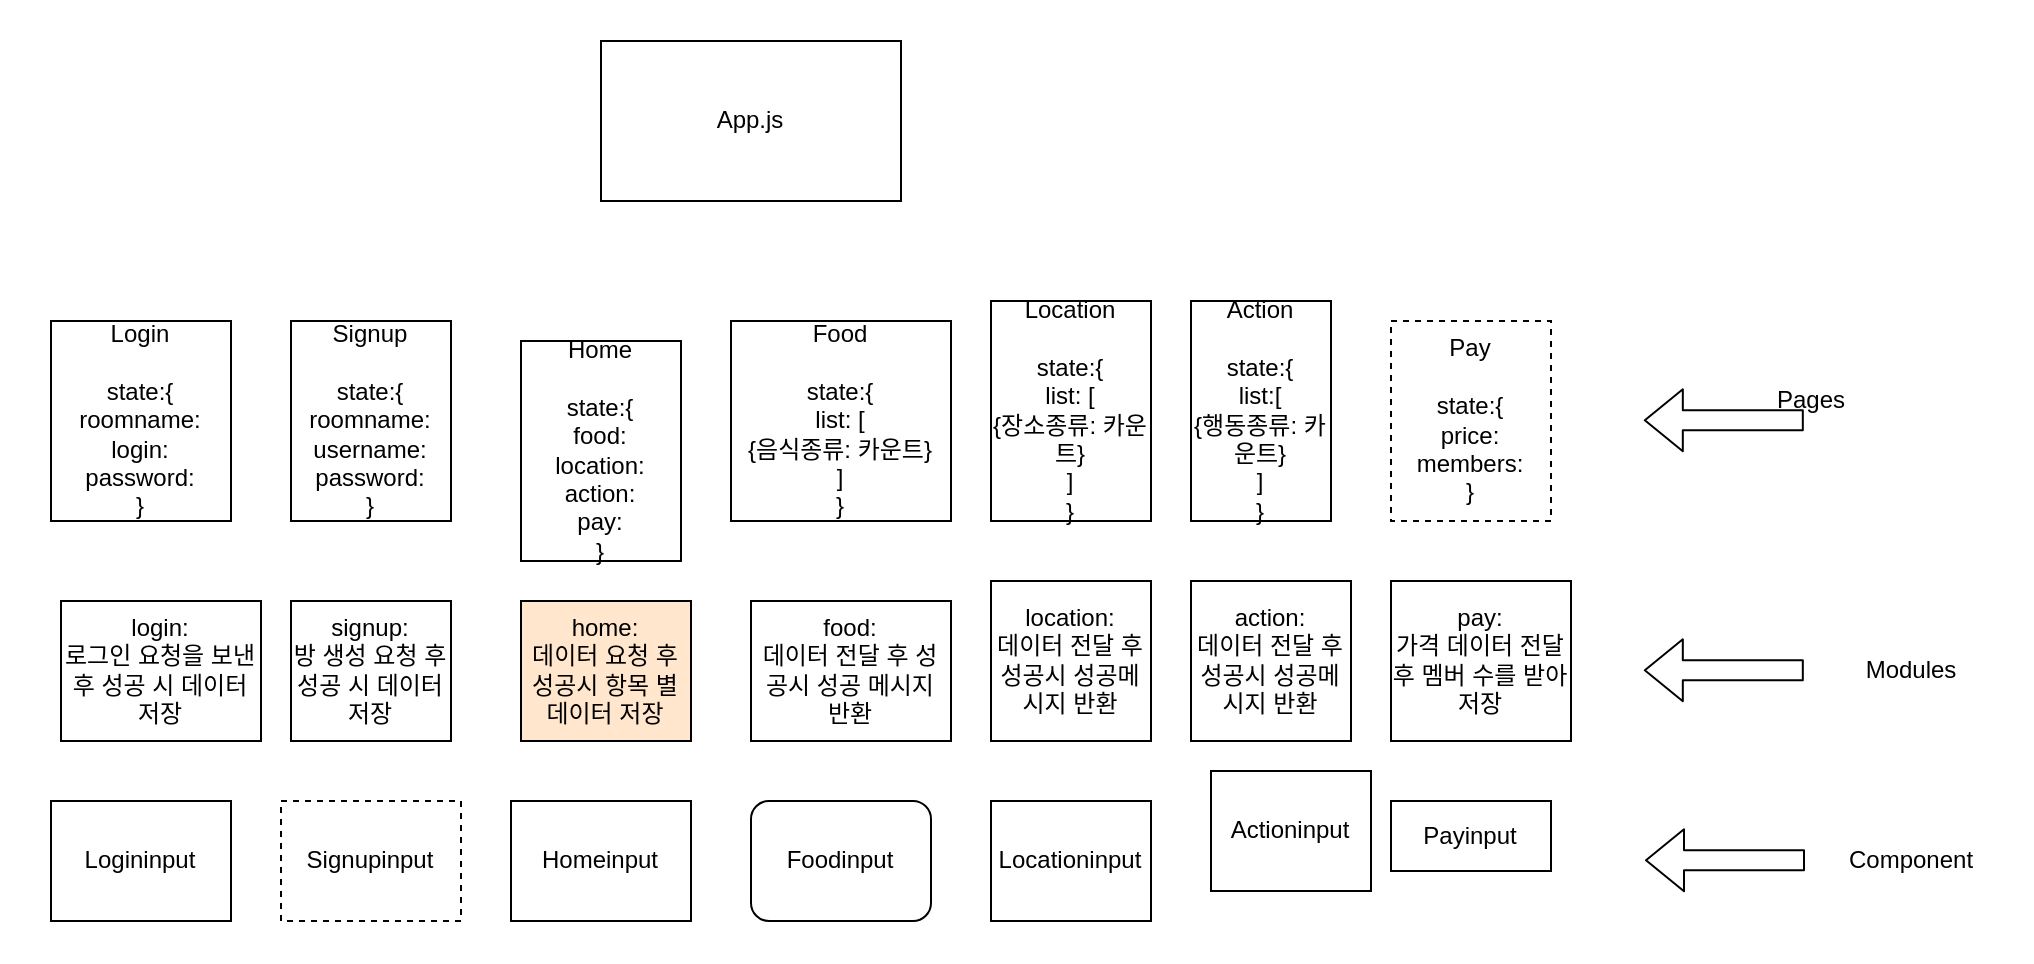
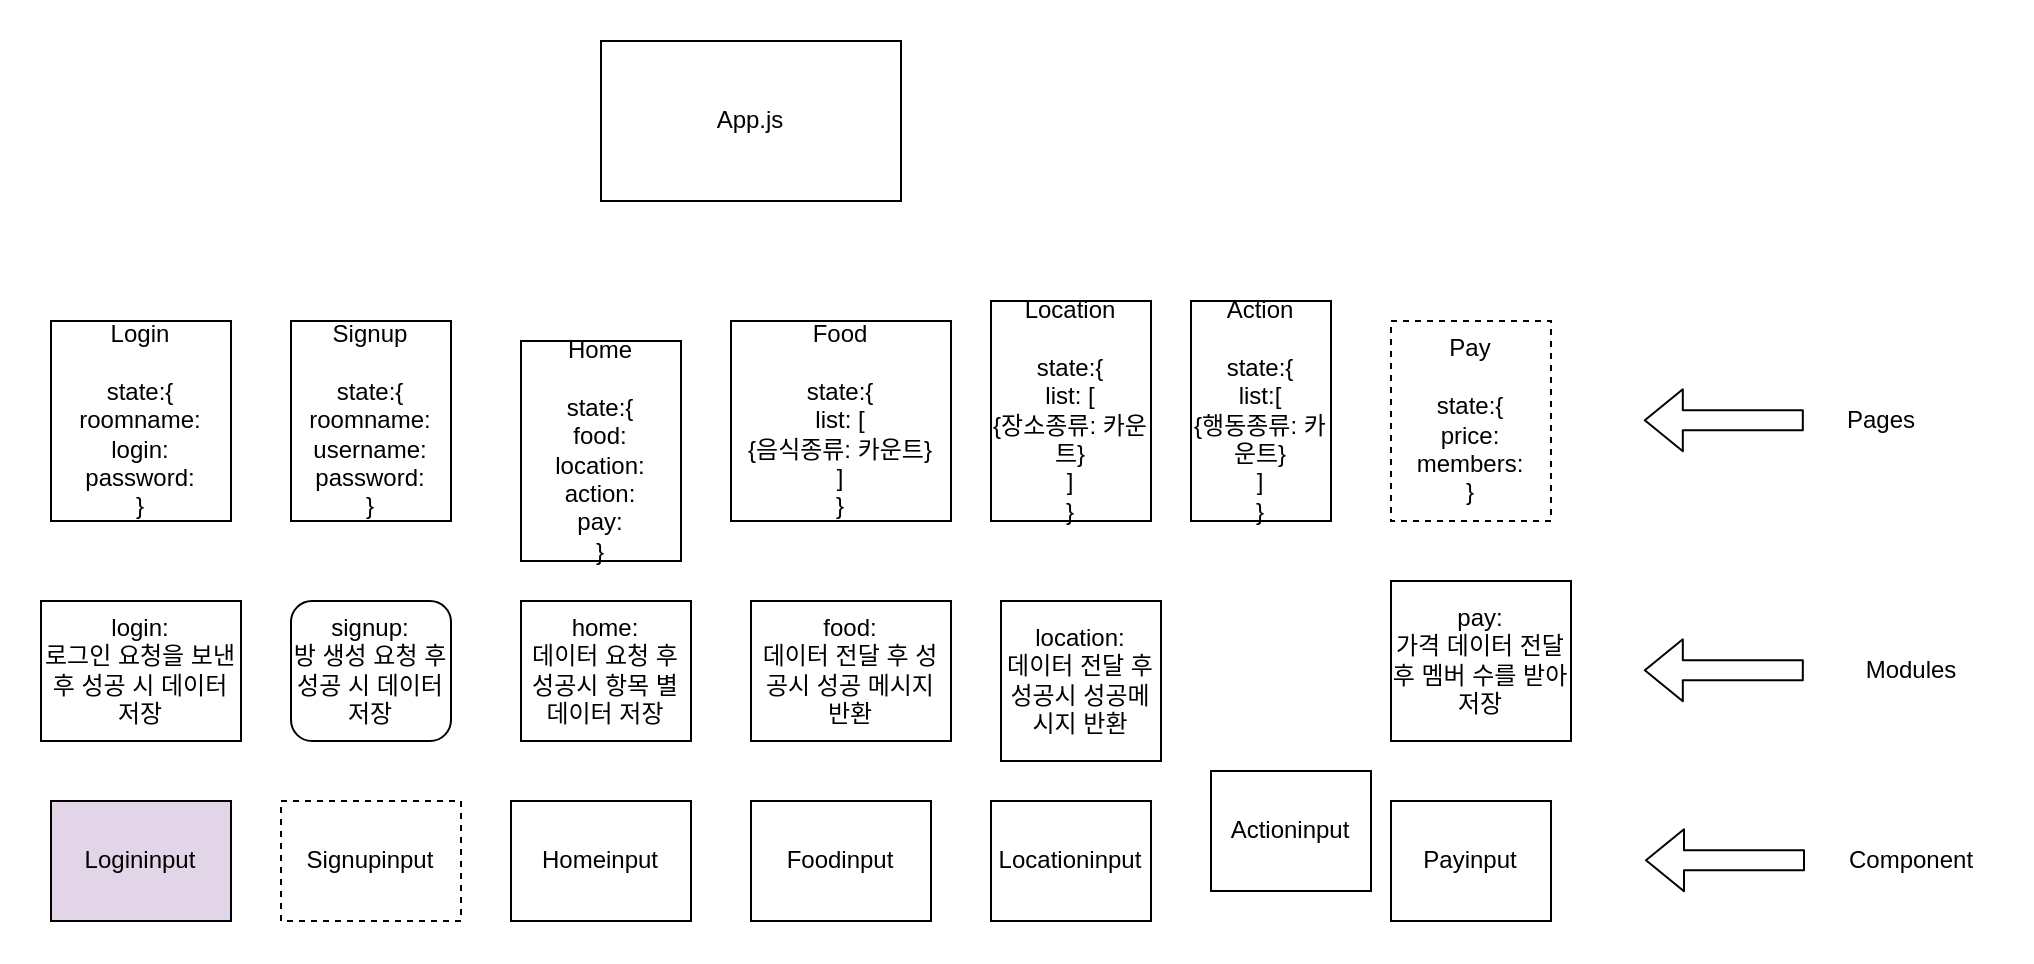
- <mxCell id="13" value="Pages&lt;br&gt;" style="text;html=1;align=center;verticalAlign=middle;resizable=0;points=[];autosize=1;" vertex="1" parent="1"><mxGeometry x="880" y="190" width="50" height="20" as="geometry" /></mxCell>
+ <mxCell id="13" value="Pages&lt;br&gt;" style="text;html=1;align=center;verticalAlign=middle;resizable=0;points=[];autosize=1;" vertex="1" parent="1"><mxGeometry x="915" y="200" width="50" height="20" as="geometry" /></mxCell>
- <mxCell id="20" value="location:&lt;br&gt;데이터 전달 후 성공시 성공메시지 반환" style="rounded=0;whiteSpace=wrap;html=1;" vertex="1" parent="1"><mxGeometry x="495" y="290" width="80" height="80" as="geometry" /></mxCell>
+ <mxCell id="20" value="location:&lt;br&gt;데이터 전달 후 성공시 성공메시지 반환" style="rounded=0;whiteSpace=wrap;html=1;" vertex="1" parent="1"><mxGeometry x="500" y="300" width="80" height="80" as="geometry" /></mxCell>
- <mxCell id="21" value="action:&lt;br&gt;데이터 전달 후 성공시 성공메시지 반환" style="rounded=0;whiteSpace=wrap;html=1;" vertex="1" parent="1"><mxGeometry x="595" y="290" width="80" height="80" as="geometry" /></mxCell>
- <mxCell id="11" value="login:&lt;br&gt;로그인 요청을 보낸 후 성공 시 데이터 저장" style="rounded=0;whiteSpace=wrap;html=1;" vertex="1" parent="1"><mxGeometry x="30" y="300" width="100" height="70" as="geometry" /></mxCell>
+ <mxCell id="11" value="login:&lt;br&gt;로그인 요청을 보낸 후 성공 시 데이터 저장" style="rounded=0;whiteSpace=wrap;html=1;" vertex="1" parent="1"><mxGeometry x="20" y="300" width="100" height="70" as="geometry" /></mxCell>
- <mxCell id="5" value="signup:&lt;br&gt;방 생성 요청 후 성공 시 데이터 저장" style="rounded=0;whiteSpace=wrap;html=1;" vertex="1" parent="1"><mxGeometry x="145" y="300" width="80" height="70" as="geometry" /></mxCell>
+ <mxCell id="5" value="signup:&lt;br&gt;방 생성 요청 후 성공 시 데이터 저장" style="whiteSpace=wrap;html=1;rounded=1;" vertex="1" parent="1"><mxGeometry x="145" y="300" width="80" height="70" as="geometry" /></mxCell>
- <mxCell id="18" value="home:&lt;br&gt;데이터 요청 후 성공시 항목 별 데이터 저장" style="rounded=0;whiteSpace=wrap;html=1;fillColor=#ffe6cc;" vertex="1" parent="1"><mxGeometry x="260" y="300" width="85" height="70" as="geometry" /></mxCell>
+ <mxCell id="18" value="home:&lt;br&gt;데이터 요청 후 성공시 항목 별 데이터 저장" style="rounded=0;whiteSpace=wrap;html=1;" vertex="1" parent="1"><mxGeometry x="260" y="300" width="85" height="70" as="geometry" /></mxCell>
- <mxCell id="29" value="Payinput" style="rounded=0;whiteSpace=wrap;html=1;" vertex="1" parent="1"><mxGeometry x="695" y="400" width="80" height="35" as="geometry" /></mxCell>
+ <mxCell id="29" value="Payinput" style="rounded=0;whiteSpace=wrap;html=1;" vertex="1" parent="1"><mxGeometry x="695" y="400" width="80" height="60" as="geometry" /></mxCell>
- <mxCell id="23" value="Logininput" style="rounded=0;whiteSpace=wrap;html=1;" vertex="1" parent="1"><mxGeometry x="25" y="400" width="90" height="60" as="geometry" /></mxCell>
+ <mxCell id="23" value="Logininput" style="rounded=0;whiteSpace=wrap;html=1;fillColor=#e1d5e7;" vertex="1" parent="1"><mxGeometry x="25" y="400" width="90" height="60" as="geometry" /></mxCell>
- <mxCell id="26" value="Foodinput" style="whiteSpace=wrap;html=1;rounded=1;" vertex="1" parent="1"><mxGeometry x="375" y="400" width="90" height="60" as="geometry" /></mxCell>
+ <mxCell id="26" value="Foodinput" style="rounded=0;whiteSpace=wrap;html=1;" vertex="1" parent="1"><mxGeometry x="375" y="400" width="90" height="60" as="geometry" /></mxCell>
